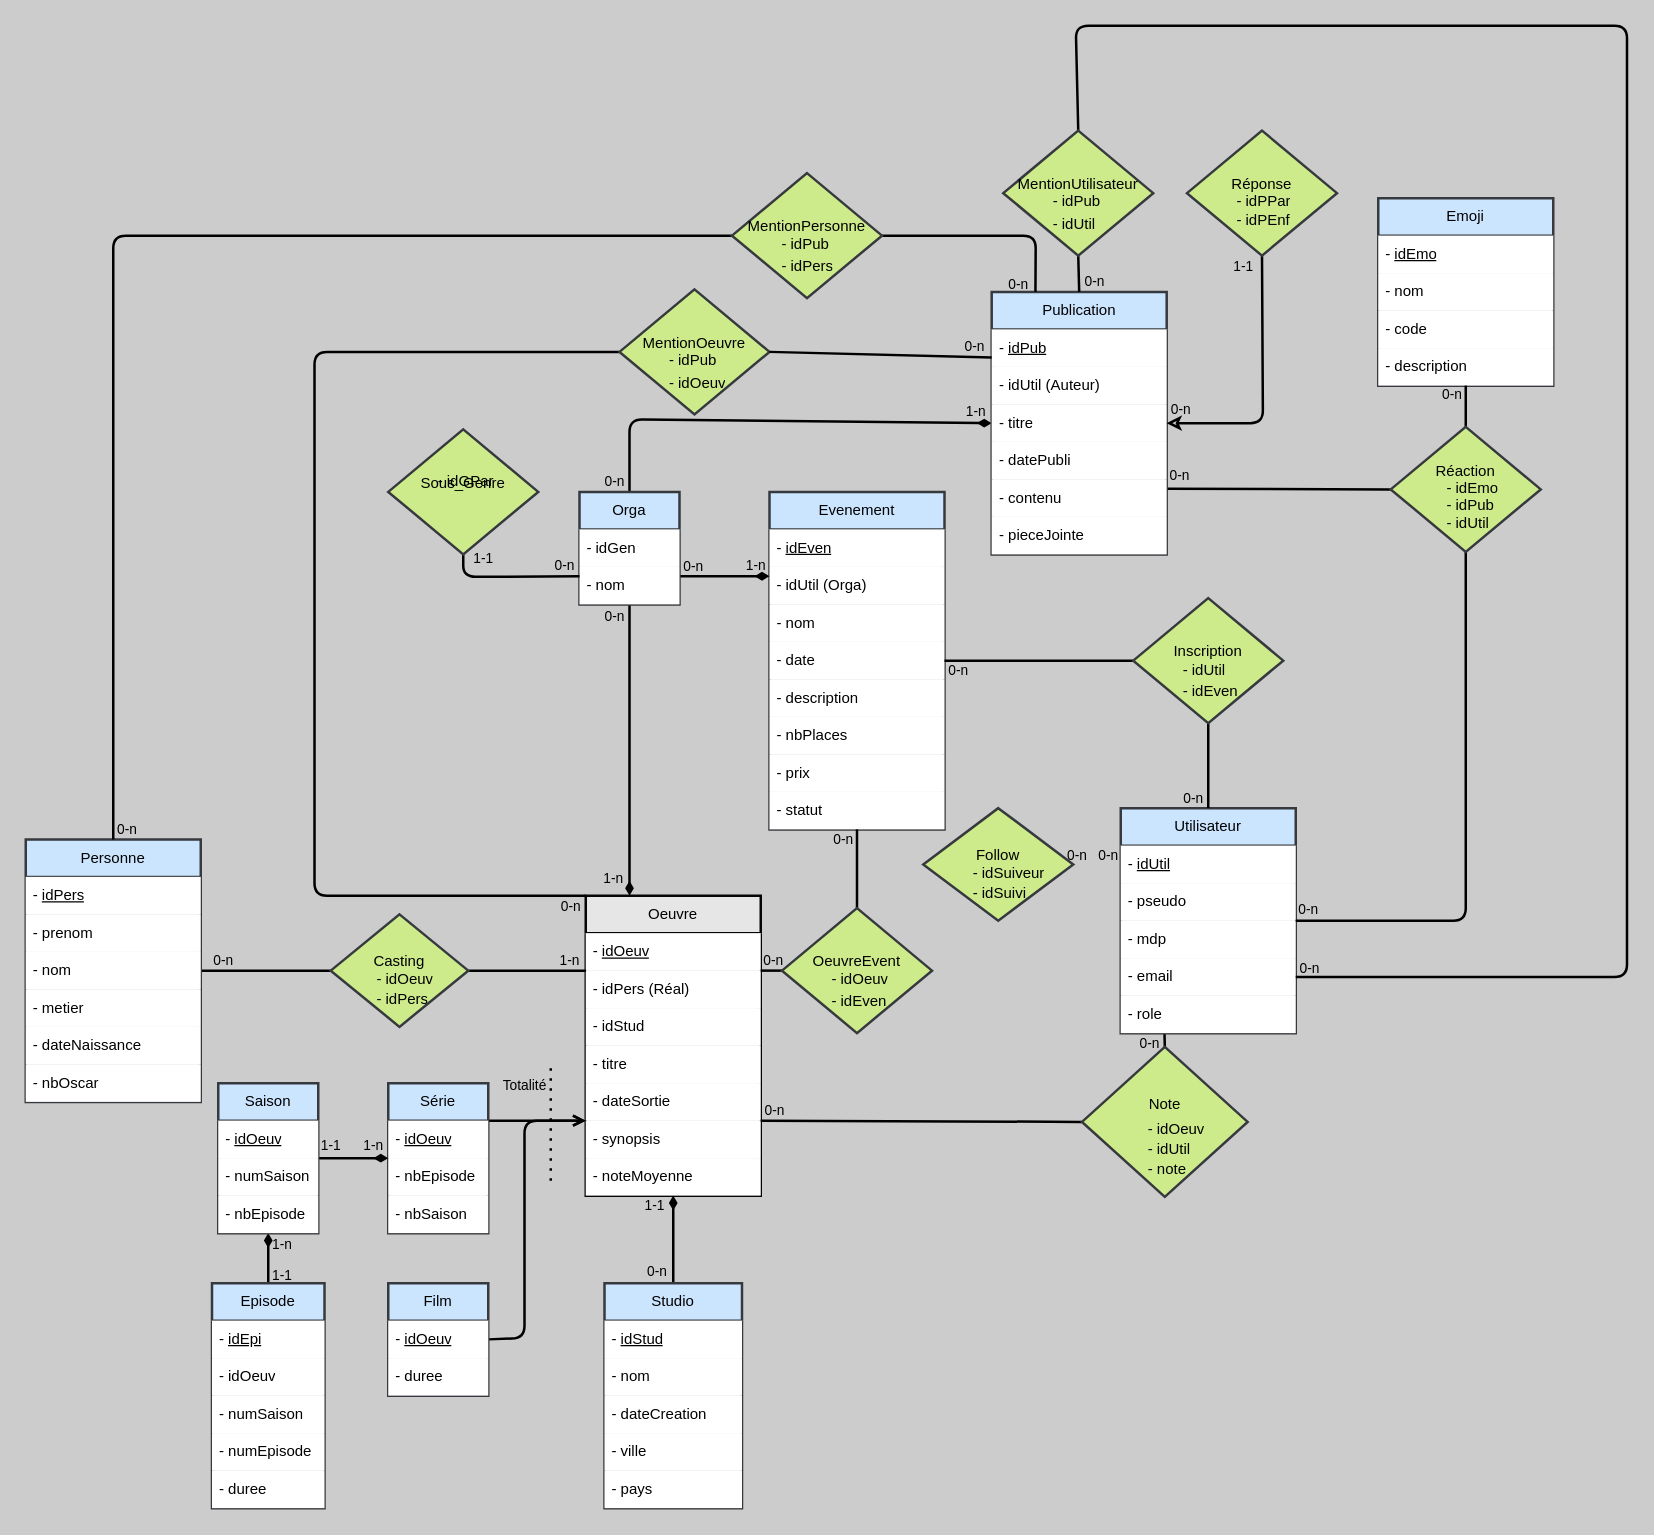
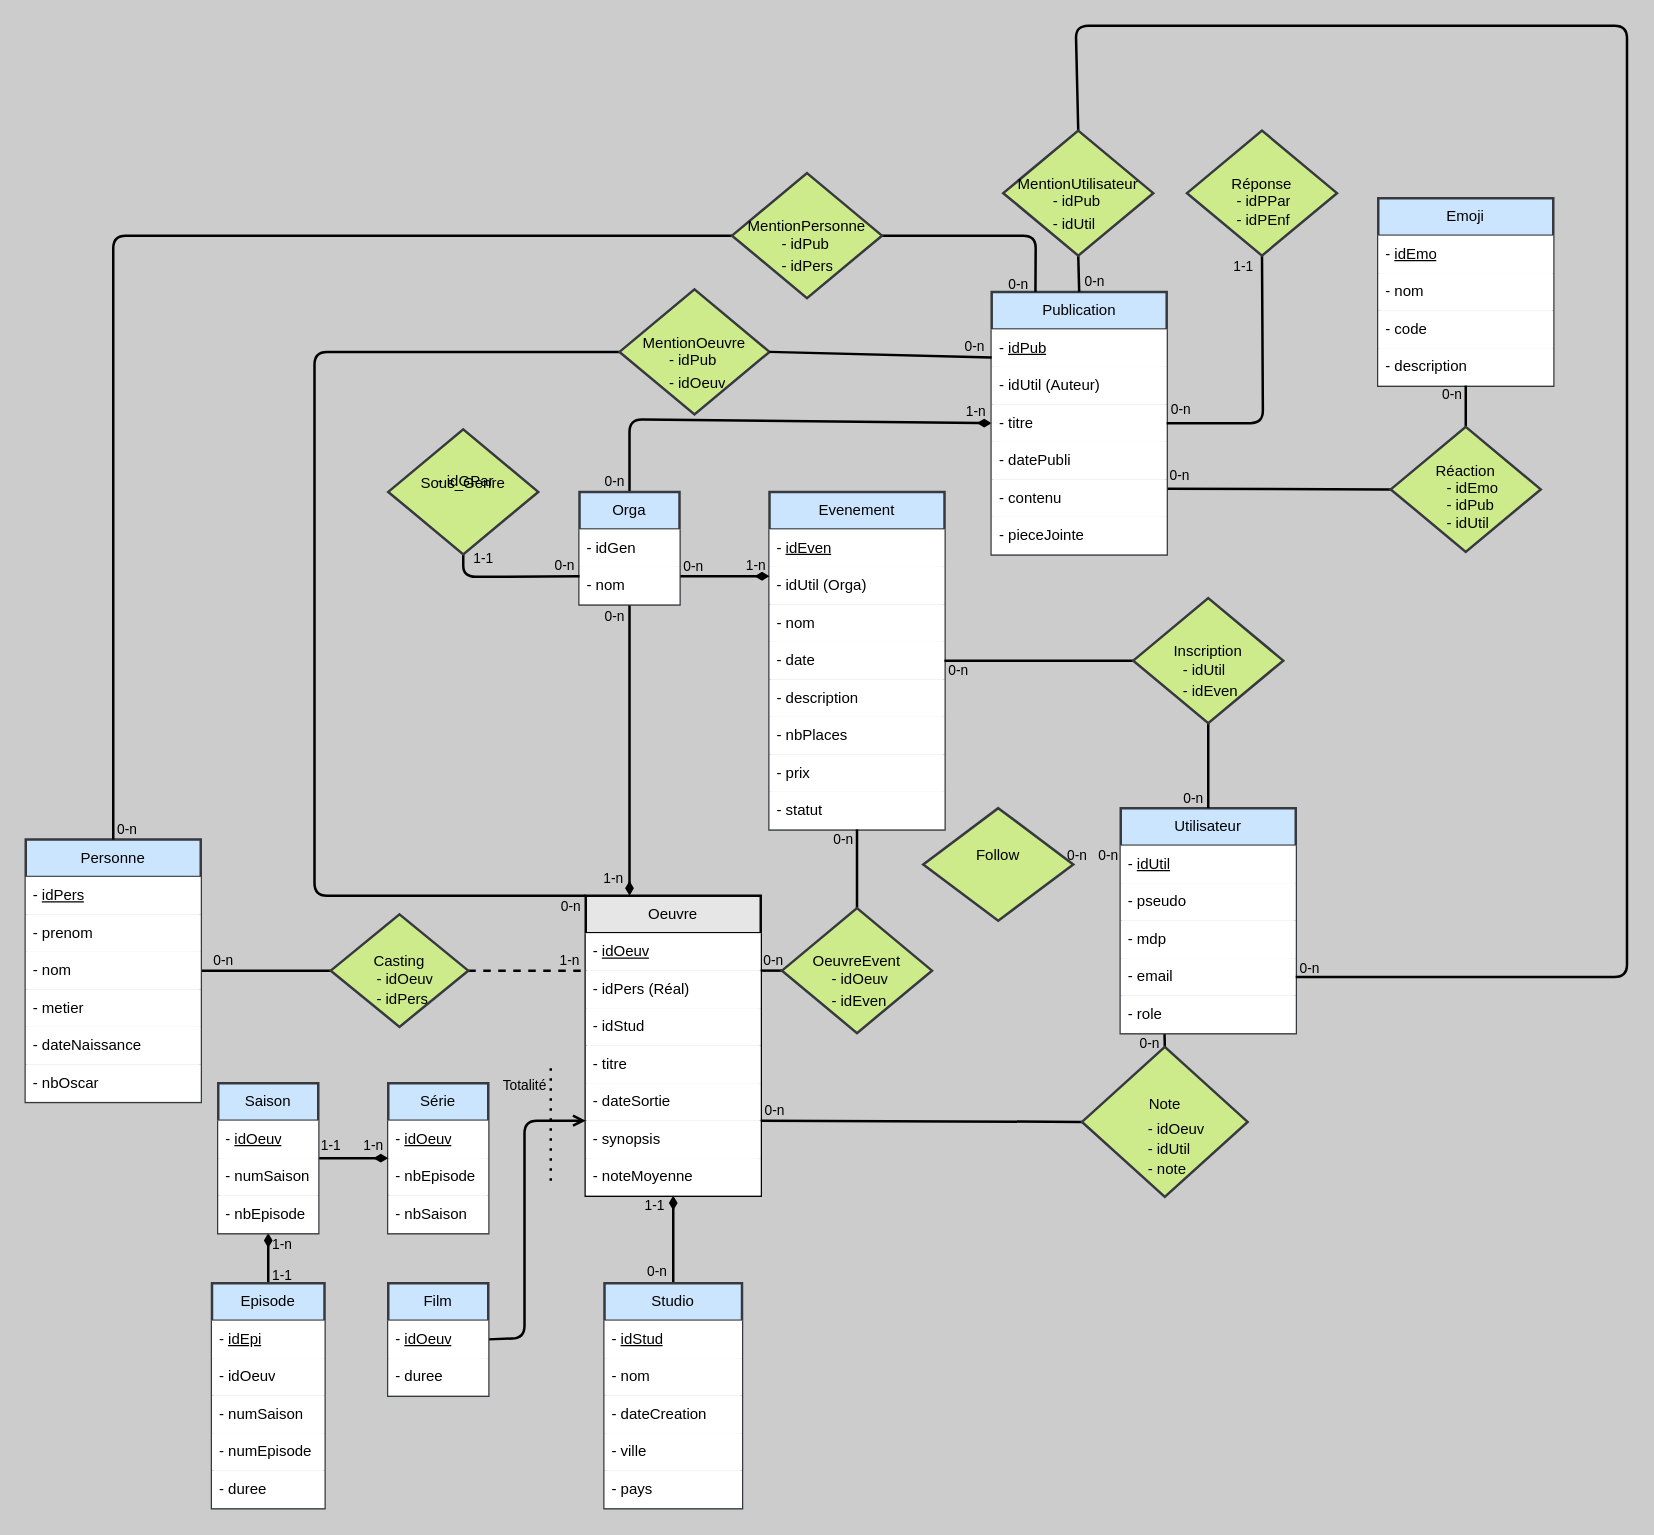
- <mxCell id="95" style="edgeStyle=none;html=1;exitX=0.5;exitY=1;exitDx=0;exitDy=0;entryX=1;entryY=0.5;entryDx=0;entryDy=0;shadow=0;labelBackgroundColor=#FFFFFF;strokeColor=#000000;strokeWidth=2;fontColor=#000000;endArrow=classic;endFill=0;" parent="1" source="96" target="78" edge="1"><mxGeometry relative="1" as="geometry"><Array as="points"><mxPoint x="1009.75" y="338" /></Array></mxGeometry></mxCell>
+ <mxCell id="95" style="edgeStyle=none;html=1;exitX=0.5;exitY=1;exitDx=0;exitDy=0;entryX=1;entryY=0.5;entryDx=0;entryDy=0;shadow=0;labelBackgroundColor=#FFFFFF;strokeColor=#000000;strokeWidth=2;fontColor=#000000;endArrow=none;endFill=0;" parent="1" source="96" target="78" edge="1"><mxGeometry relative="1" as="geometry"><Array as="points"><mxPoint x="1009.75" y="338" /></Array></mxGeometry></mxCell>
- <mxCell id="106" style="edgeStyle=none;html=1;exitX=0.5;exitY=1;exitDx=0;exitDy=0;entryX=1;entryY=0.5;entryDx=0;entryDy=0;shadow=0;labelBackgroundColor=#FFFFFF;strokeColor=#000000;strokeWidth=2;fontColor=#000000;endArrow=none;endFill=0;" parent="1" source="108" target="3" edge="1"><mxGeometry relative="1" as="geometry"><Array as="points"><mxPoint x="1172" y="736" /></Array></mxGeometry></mxCell>
- <mxCell id="107" value="0-n" style="edgeLabel;html=1;align=center;verticalAlign=middle;resizable=0;points=[];fontColor=#000000;labelBackgroundColor=none;" parent="106" vertex="1" connectable="0"><mxGeometry x="0.921" relative="1" as="geometry"><mxPoint x="-7" y="-10" as="offset" /></mxGeometry></mxCell>
- <mxCell id="27" value="- idSuiveur" style="text;strokeColor=none;fillColor=none;align=left;verticalAlign=middle;spacingLeft=4;spacingRight=4;overflow=hidden;points=[[0,0.5],[1,0.5]];portConstraint=eastwest;rotatable=0;whiteSpace=wrap;html=1;labelBackgroundColor=none;fontColor=#000000;shadow=0;" parent="26" vertex="1"><mxGeometry x="34.286" y="42.353" width="80" height="15.882" as="geometry" /></mxCell>
- <mxCell id="28" value="- idSuivi" style="text;strokeColor=none;fillColor=none;align=left;verticalAlign=middle;spacingLeft=4;spacingRight=4;overflow=hidden;points=[[0,0.5],[1,0.5]];portConstraint=eastwest;rotatable=0;whiteSpace=wrap;html=1;labelBackgroundColor=none;fontColor=#000000;shadow=0;" parent="26" vertex="1"><mxGeometry x="34.286" y="58.235" width="80" height="15.882" as="geometry" /></mxCell>
- <mxCell id="34" style="edgeStyle=none;html=1;exitX=1;exitY=0.5;exitDx=0;exitDy=0;entryX=0;entryY=0.25;entryDx=0;entryDy=0;strokeWidth=2;endArrow=none;endFill=0;labelBackgroundColor=#FFFFFF;fontColor=#000000;fillColor=#eeeeee;strokeColor=#000000;shadow=0;" parent="1" source="36" target="9" edge="1"><mxGeometry relative="1" as="geometry" /></mxCell>
+ <mxCell id="34" style="edgeStyle=none;html=1;exitX=1;exitY=0.5;exitDx=0;exitDy=0;entryX=0;entryY=0.25;entryDx=0;entryDy=0;strokeWidth=2;endArrow=none;endFill=0;labelBackgroundColor=#FFFFFF;fontColor=#000000;fillColor=#eeeeee;strokeColor=#000000;shadow=0;dashed=1;" parent="1" source="36" target="9" edge="1"><mxGeometry relative="1" as="geometry" /></mxCell>
- <mxCell id="39" style="edgeStyle=none;html=1;exitX=1;exitY=0.25;exitDx=0;exitDy=0;shadow=0;labelBackgroundColor=#FFFFFF;strokeColor=#000000;strokeWidth=2;fontColor=#000000;endArrow=open;endFill=0;entryX=0;entryY=0.75;entryDx=0;entryDy=0;" parent="1" source="40" target="9" edge="1"><mxGeometry relative="1" as="geometry"><mxPoint x="461" y="902" as="targetPoint" /></mxGeometry></mxCell>
